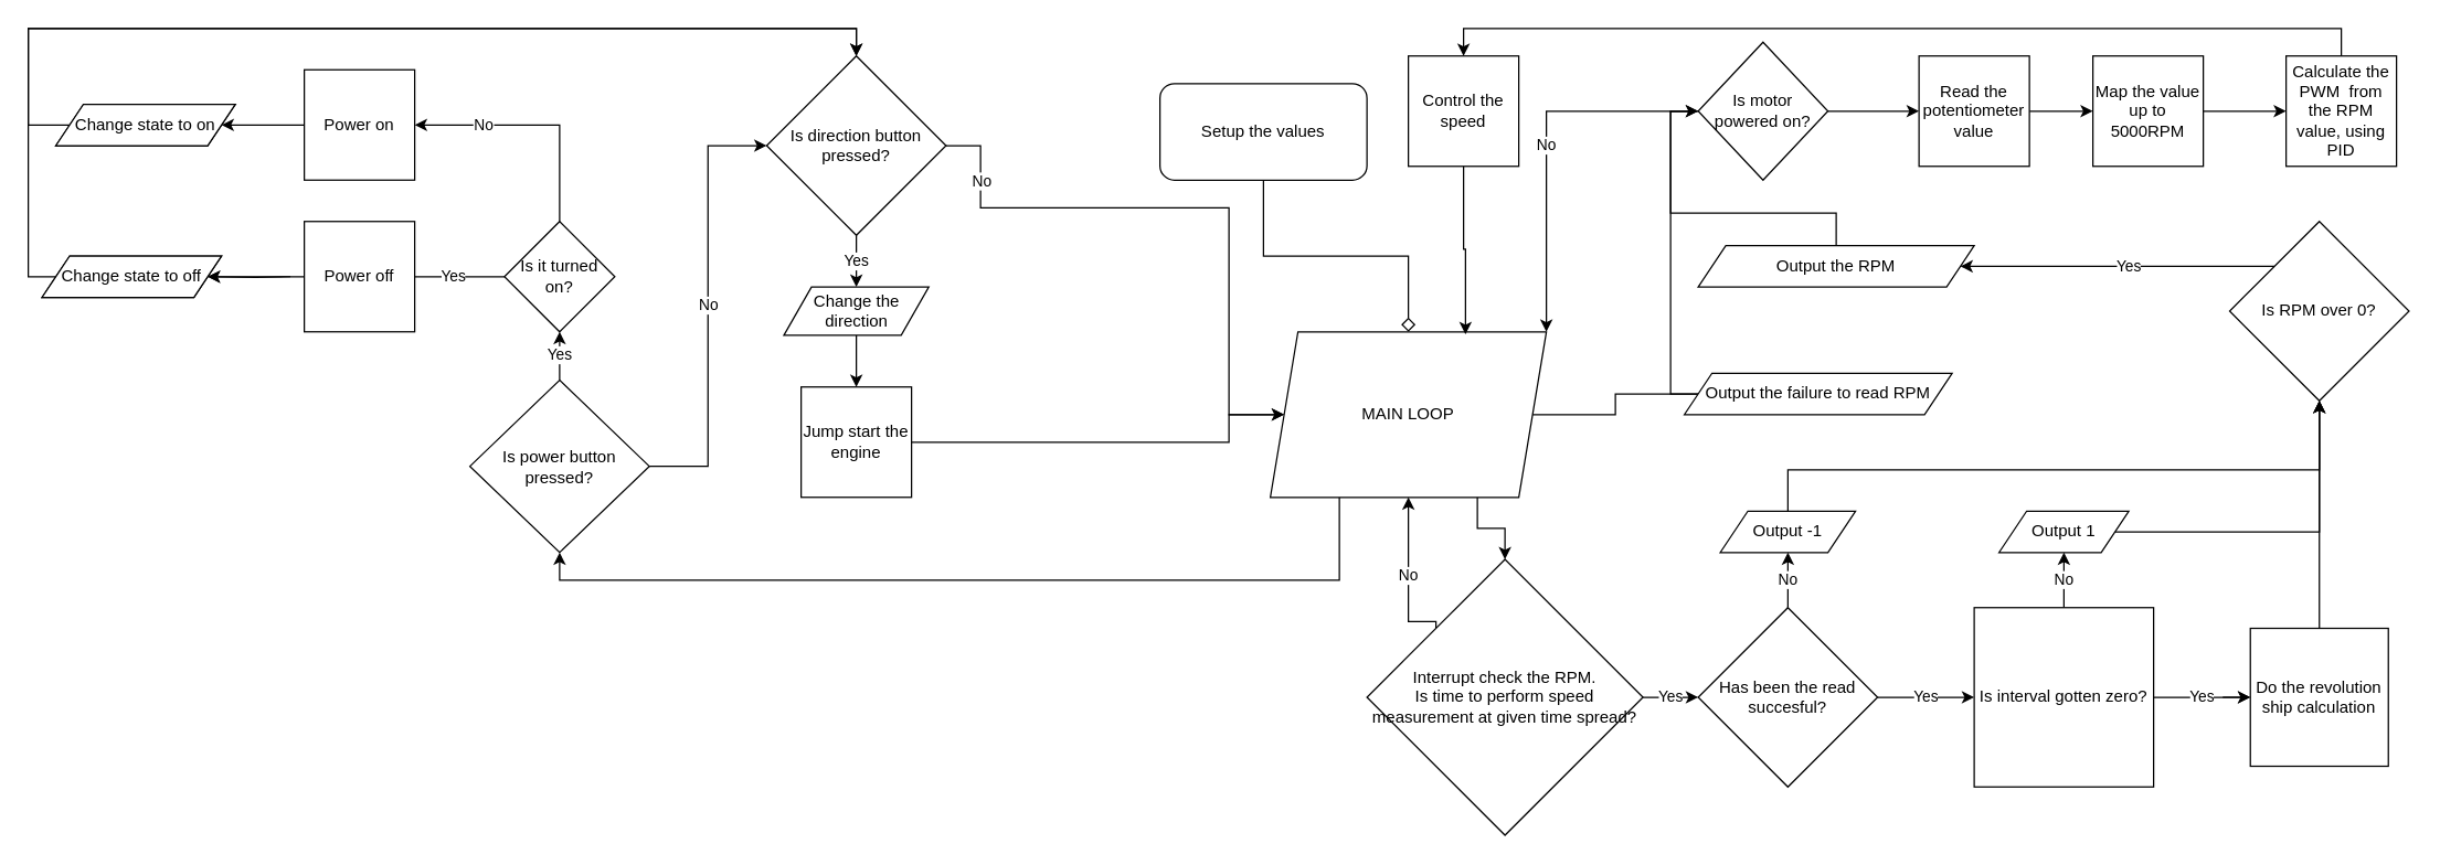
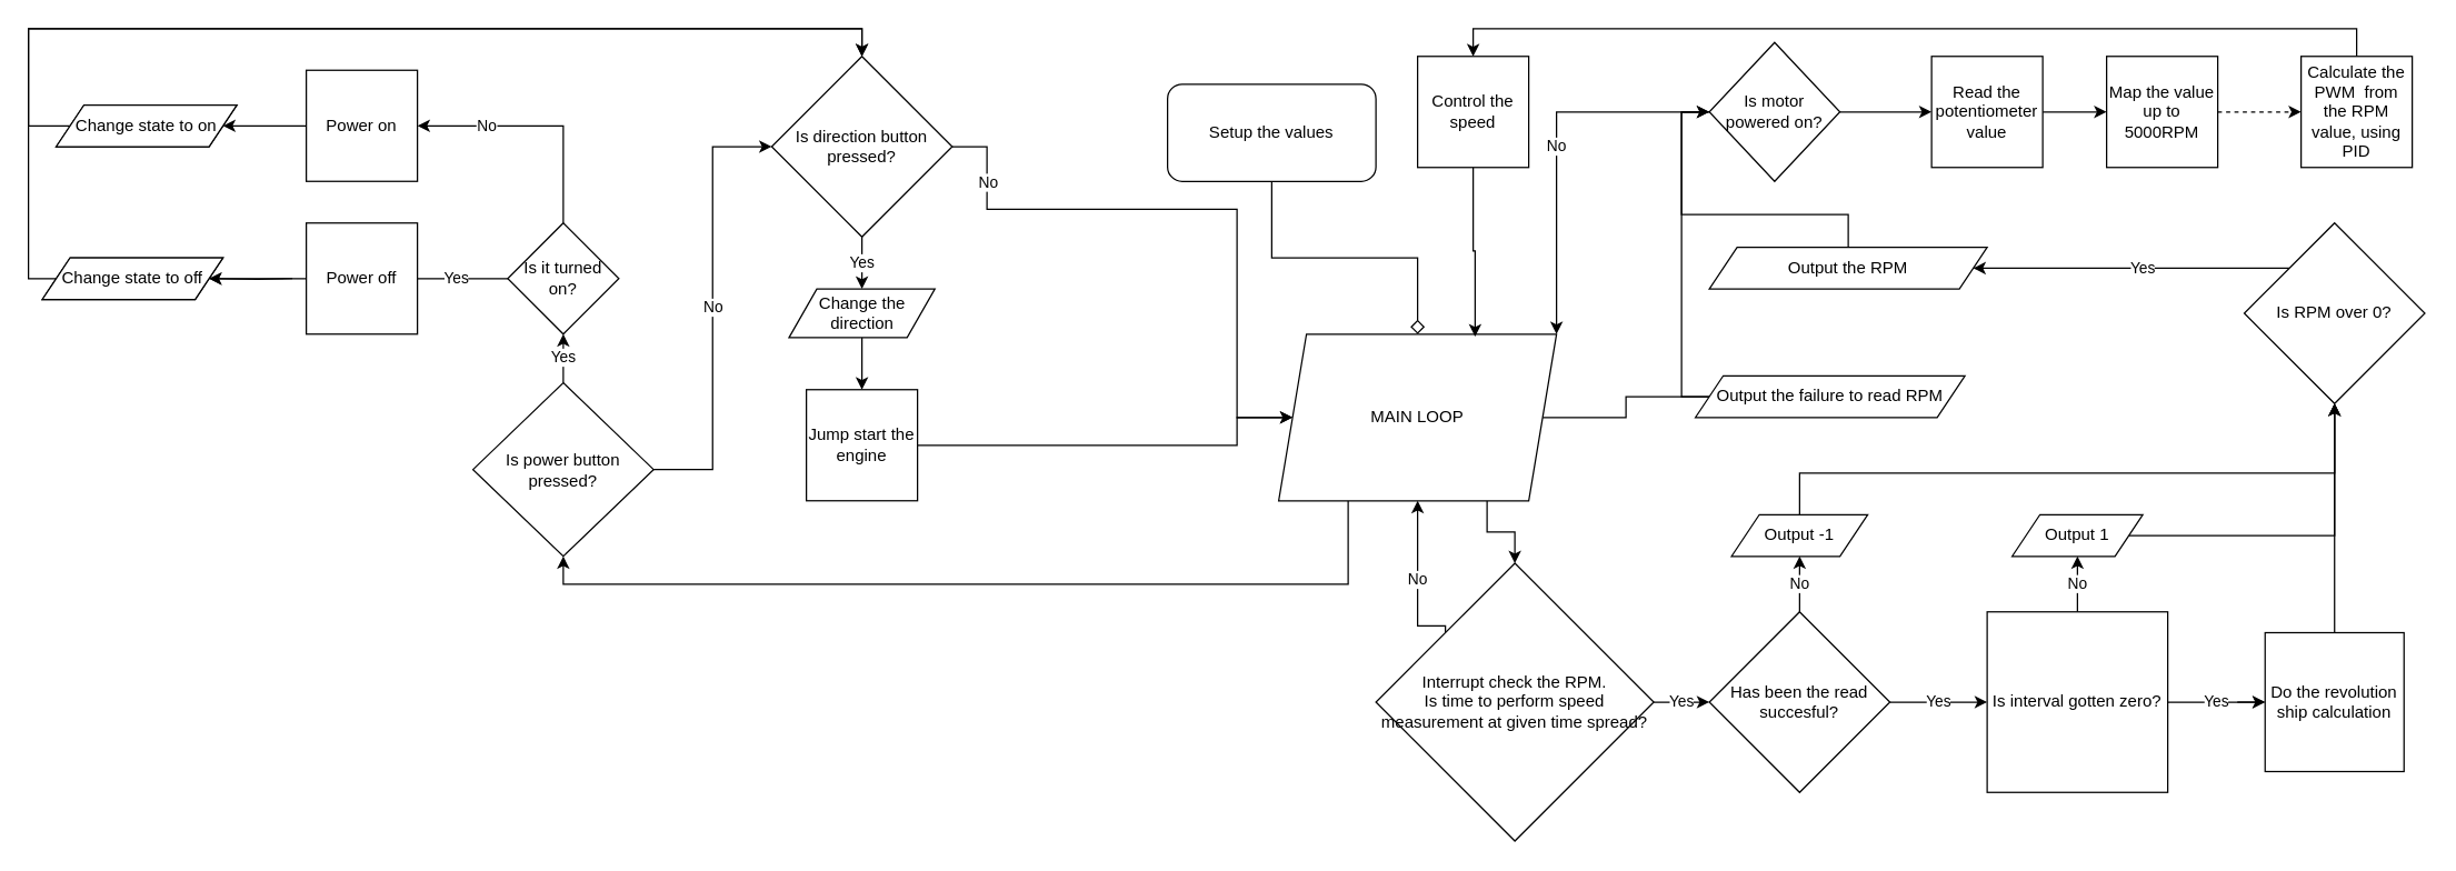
- <mxCell id="64" value="" style="edgeStyle=orthogonalEdgeStyle;rounded=0;orthogonalLoop=1;jettySize=auto;html=1;" edge="1" parent="1" source="65" target="67"><mxGeometry relative="1" as="geometry" /></mxCell>
+ <mxCell id="64" value="" style="edgeStyle=orthogonalEdgeStyle;rounded=0;orthogonalLoop=1;jettySize=auto;html=1;dashed=1;" edge="1" parent="1" source="65" target="67"><mxGeometry relative="1" as="geometry" /></mxCell>
